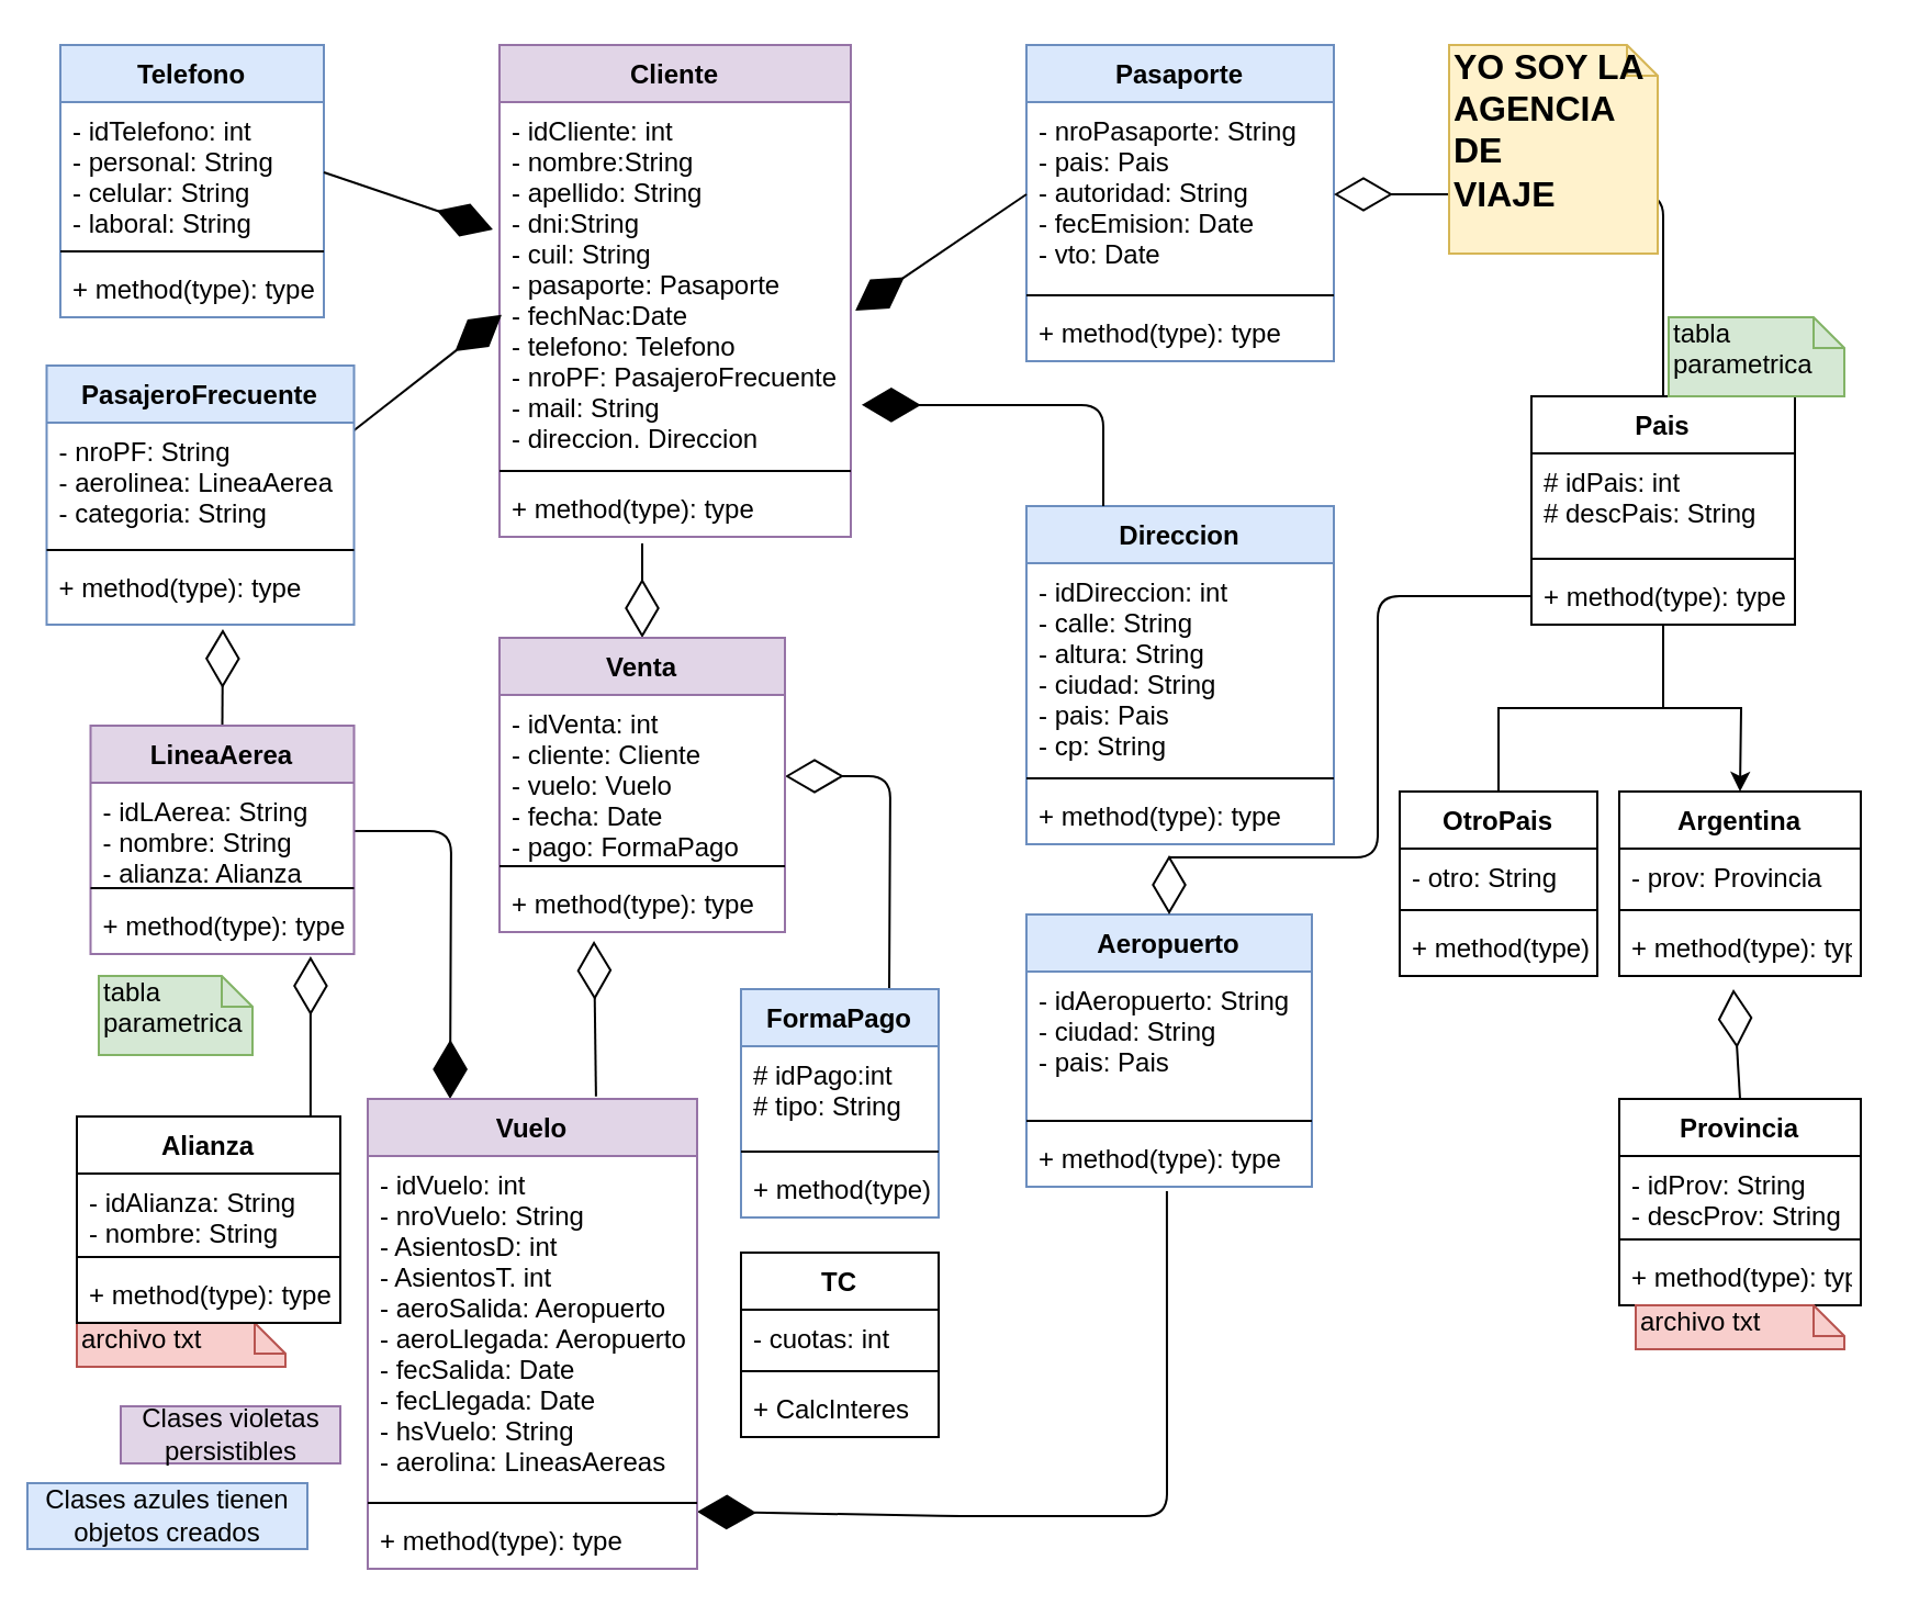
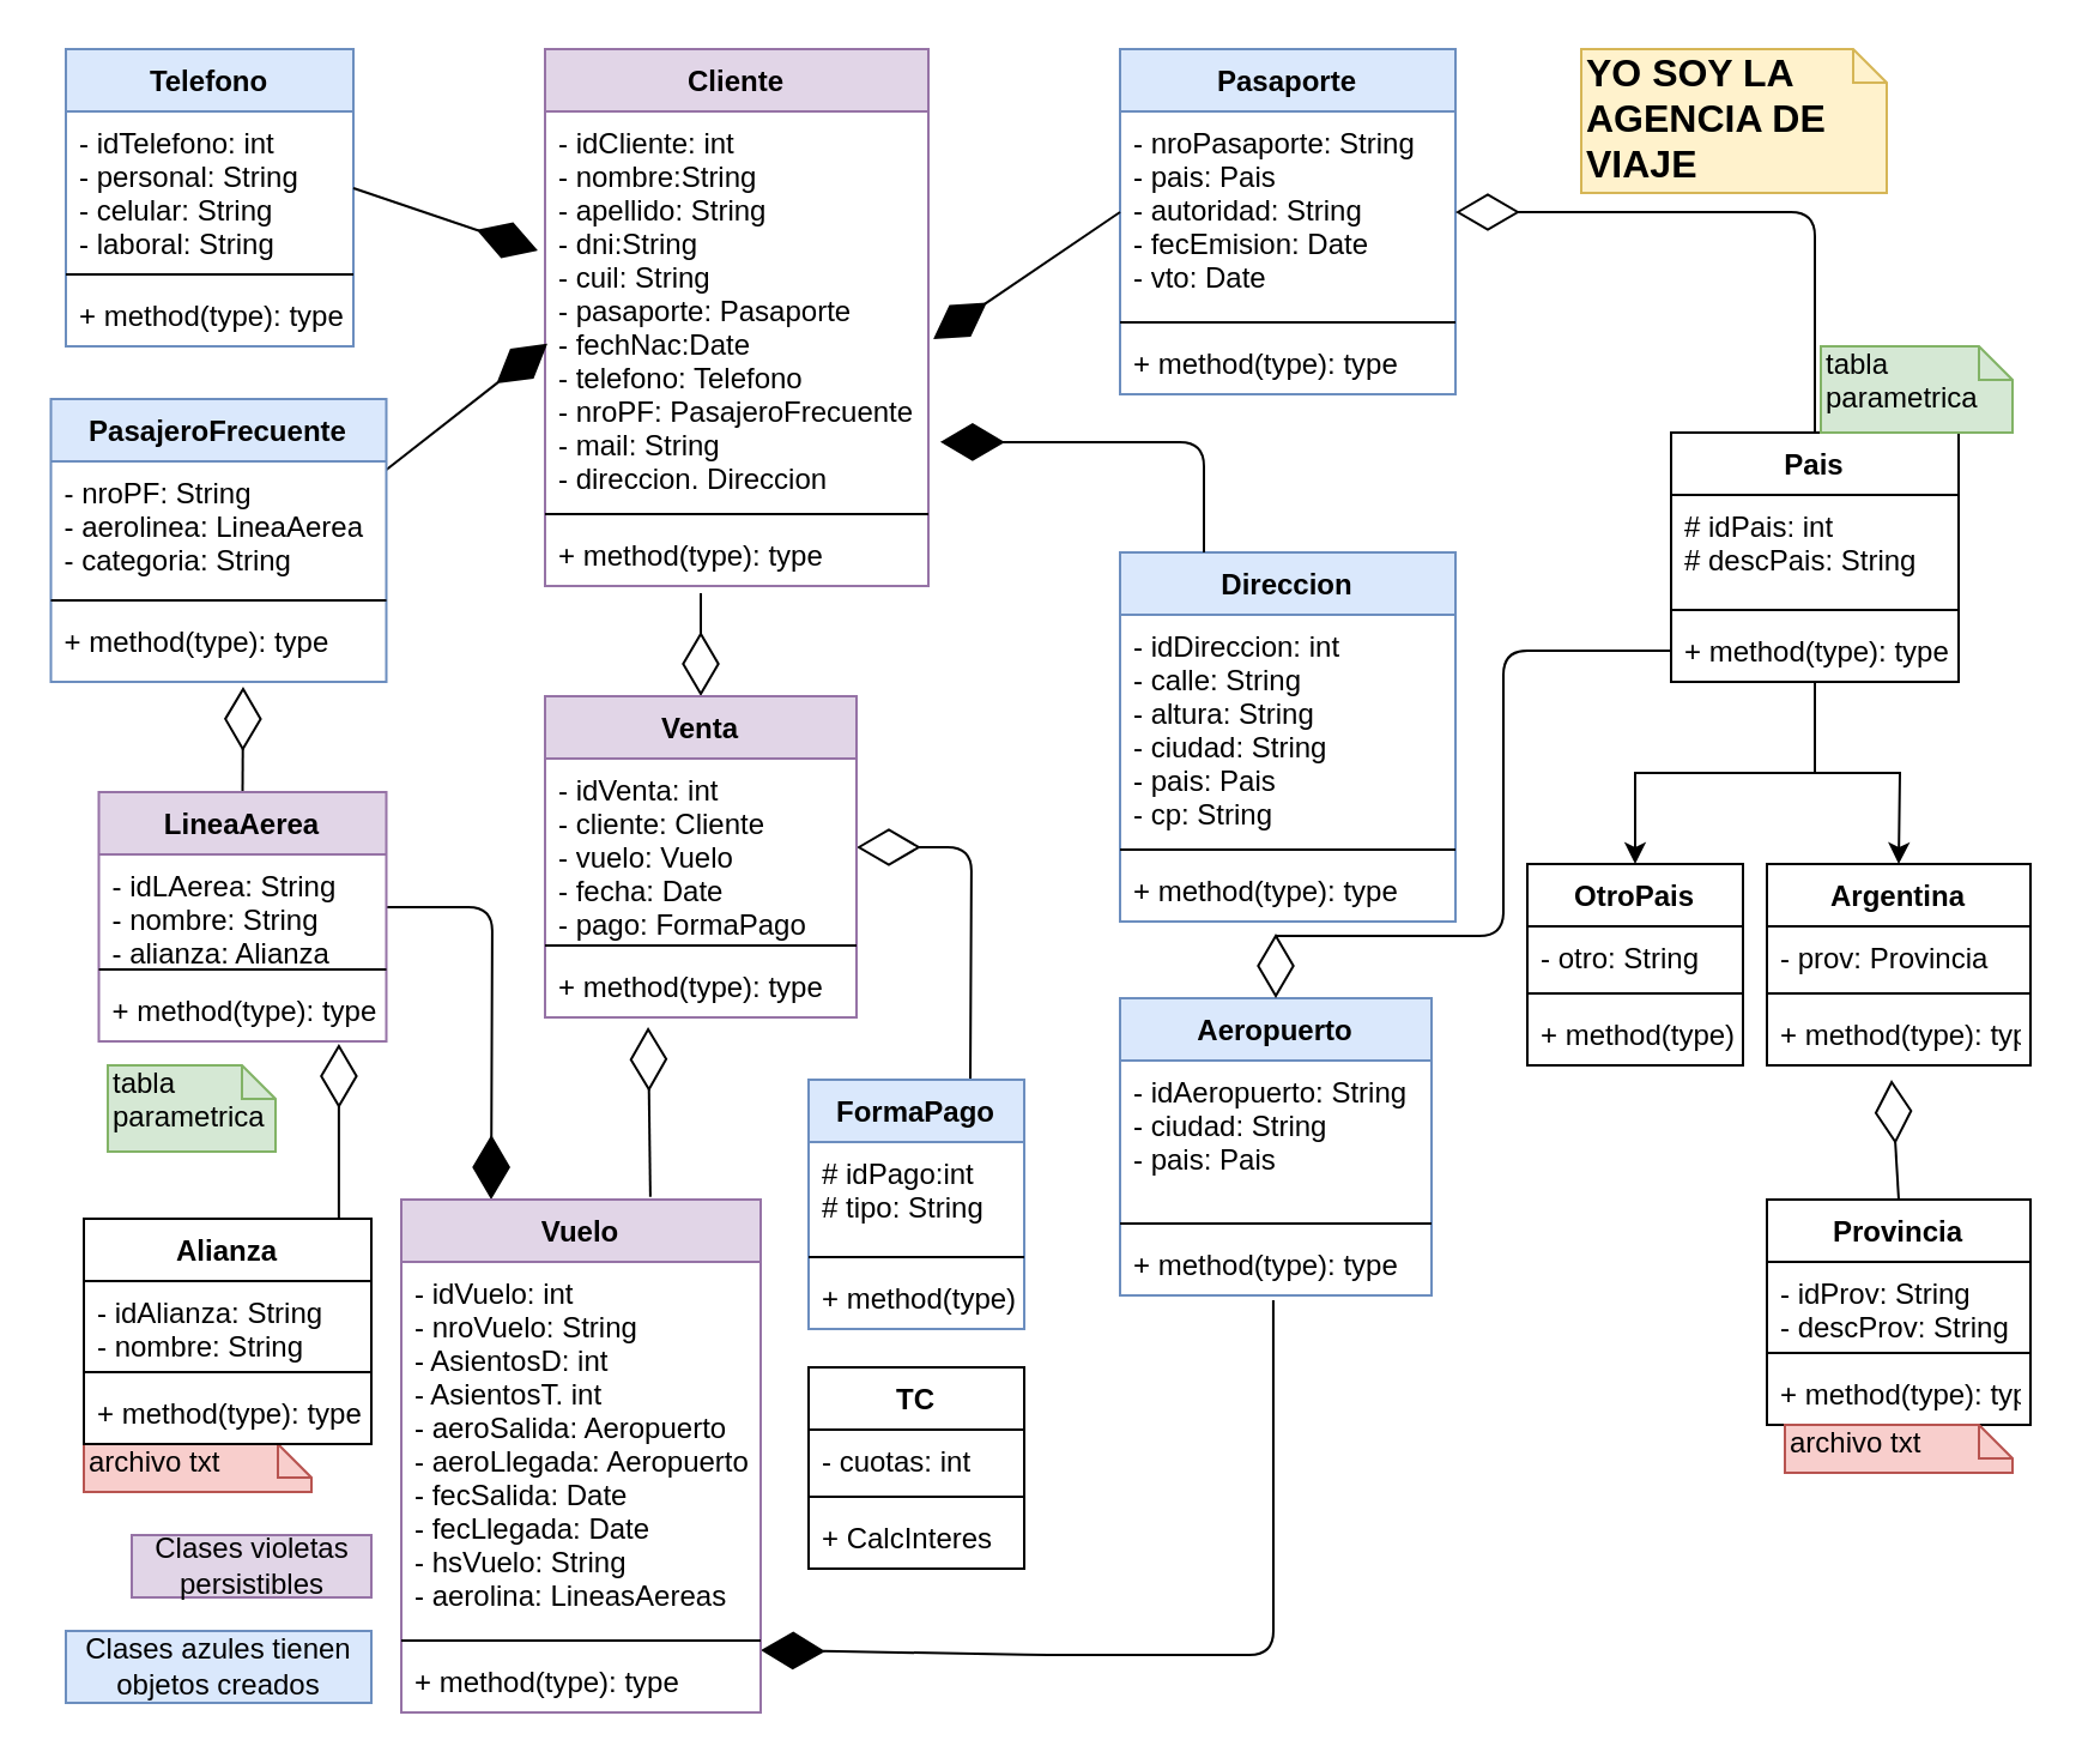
- <mxCell id="58" value="&lt;b style=&quot;font-size: 16px&quot;&gt;YO SOY LA&amp;nbsp;&lt;br&gt;AGENCIA DE&amp;nbsp;&lt;br&gt;VIAJE&lt;/b&gt;" style="shape=note;whiteSpace=wrap;html=1;size=14;verticalAlign=top;align=left;spacingTop=-6;fillColor=#fff2cc;strokeColor=#d6b656;" parent="1" vertex="1"><mxGeometry x="659.5" y="20" width="95" height="95" as="geometry" /></mxCell>
+ <mxCell id="58" value="&lt;b style=&quot;font-size: 16px&quot;&gt;YO SOY LA&amp;nbsp;&lt;br&gt;AGENCIA DE&amp;nbsp;&lt;br&gt;VIAJE&lt;/b&gt;" style="shape=note;whiteSpace=wrap;html=1;size=14;verticalAlign=top;align=left;spacingTop=-6;fillColor=#fff2cc;strokeColor=#d6b656;" parent="1" vertex="1"><mxGeometry x="659.5" y="20" width="127.5" height="60" as="geometry" /></mxCell>
- <mxCell id="16" style="edgeStyle=orthogonalEdgeStyle;rounded=0;orthogonalLoop=1;jettySize=auto;html=1;entryX=0.5;entryY=0;entryDx=0;entryDy=0;endArrow=none;" parent="1" source="28" target="32" edge="1"><mxGeometry relative="1" as="geometry" /></mxCell>
+ <mxCell id="16" style="edgeStyle=orthogonalEdgeStyle;rounded=0;orthogonalLoop=1;jettySize=auto;html=1;entryX=0.5;entryY=0;entryDx=0;entryDy=0;" parent="1" source="28" target="32" edge="1"><mxGeometry relative="1" as="geometry" /></mxCell>
- <mxCell id="76" value="Clases azules tienen objetos creados" style="text;html=1;strokeColor=#6c8ebf;fillColor=#dae8fc;align=center;verticalAlign=middle;whiteSpace=wrap;rounded=0;" parent="1" vertex="1"><mxGeometry x="12" y="675" width="127.5" height="30" as="geometry" /></mxCell>
+ <mxCell id="76" value="Clases azules tienen objetos creados" style="text;html=1;strokeColor=#6c8ebf;fillColor=#dae8fc;align=center;verticalAlign=middle;whiteSpace=wrap;rounded=0;" parent="1" vertex="1"><mxGeometry x="27" y="680" width="127.5" height="30" as="geometry" /></mxCell>
